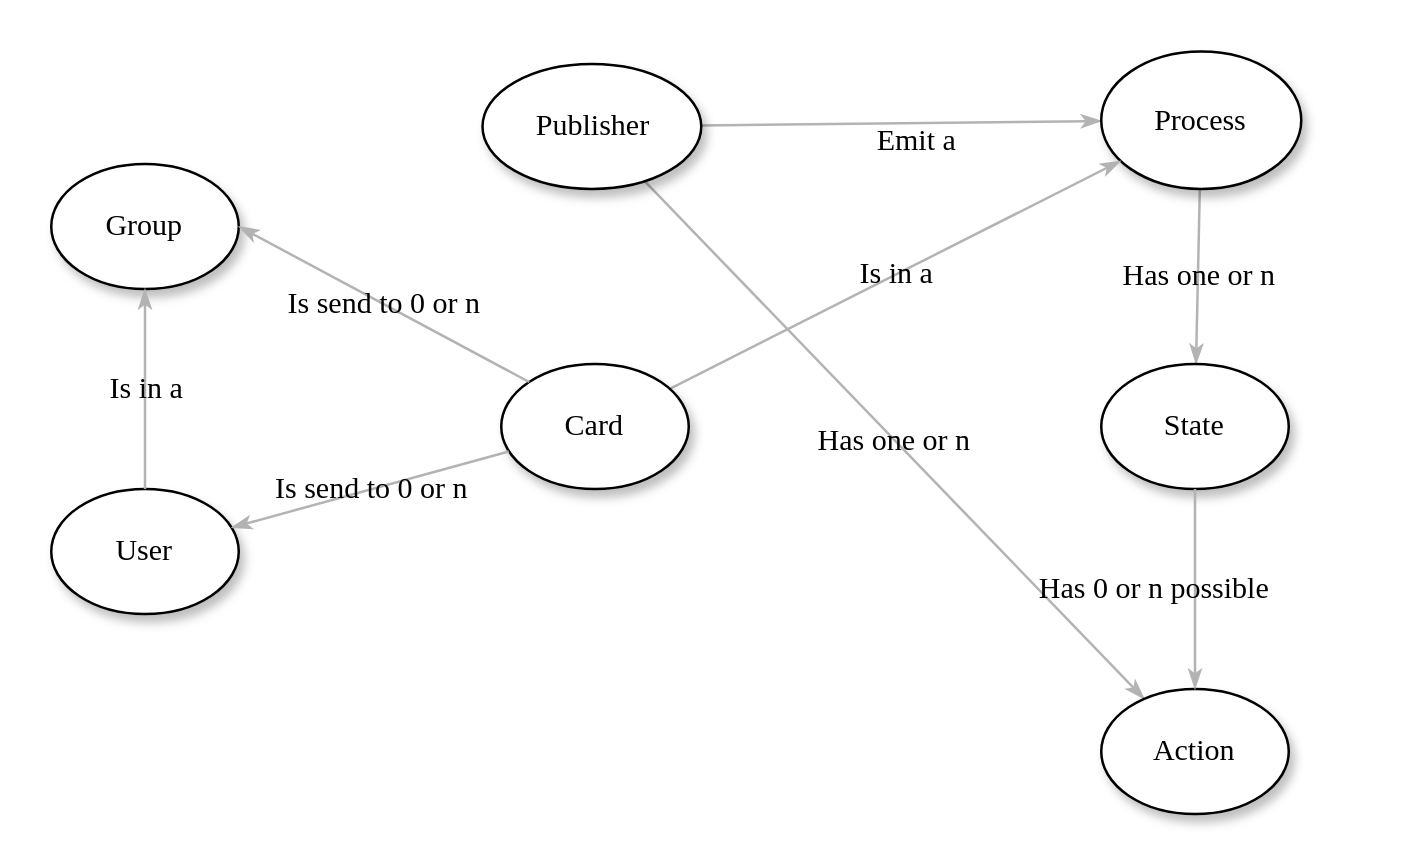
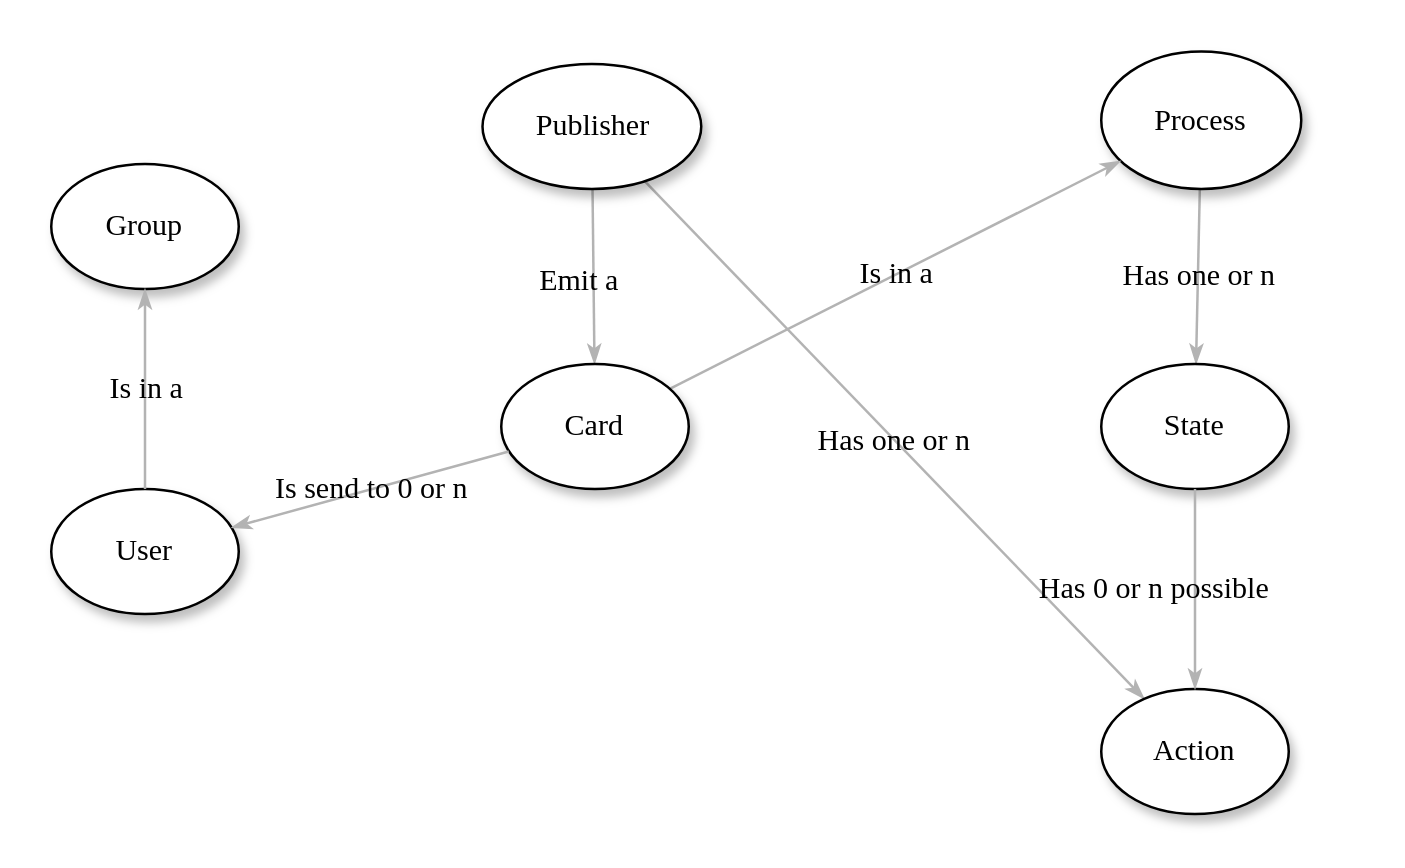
- <mxCell id="3" value="Emit a " style="edgeStyle=none;rounded=1;html=1;labelBackgroundColor=none;startArrow=none;startFill=0;startSize=5;endArrow=classicThin;endFill=1;endSize=5;jettySize=auto;orthogonalLoop=1;strokeColor=#B3B3B3;strokeWidth=1;fontFamily=Verdana;fontSize=12;" parent="1" source="4" target="6" edge="1"><mxGeometry x="0.061" y="-7" relative="1" as="geometry"><mxPoint x="1" as="offset" /></mxGeometry></mxCell>
+ <mxCell id="3" value="Emit a " style="edgeStyle=none;rounded=1;html=1;labelBackgroundColor=none;startArrow=none;startFill=0;startSize=5;endArrow=classicThin;endFill=1;endSize=5;jettySize=auto;orthogonalLoop=1;strokeColor=#B3B3B3;strokeWidth=1;fontFamily=Verdana;fontSize=12" parent="1" source="4" target="9" edge="1"><mxGeometry x="0.061" y="-7" relative="1" as="geometry"><mxPoint x="1" as="offset" /></mxGeometry></mxCell>
- <mxCell id="16" value="Is send to 0 or n " style="edgeStyle=none;rounded=1;html=1;labelBackgroundColor=none;startArrow=none;startFill=0;startSize=5;endArrow=classicThin;endFill=1;endSize=5;jettySize=auto;orthogonalLoop=1;strokeColor=#B3B3B3;strokeWidth=1;fontFamily=Verdana;fontSize=12;exitX=0;exitY=0;exitDx=0;exitDy=0;entryX=1;entryY=0.5;entryDx=0;entryDy=0;" parent="1" source="9" target="11" edge="1"><mxGeometry relative="1" as="geometry"><mxPoint x="213" y="180" as="sourcePoint" /><mxPoint x="103.315" y="202.59" as="targetPoint" /></mxGeometry></mxCell>
